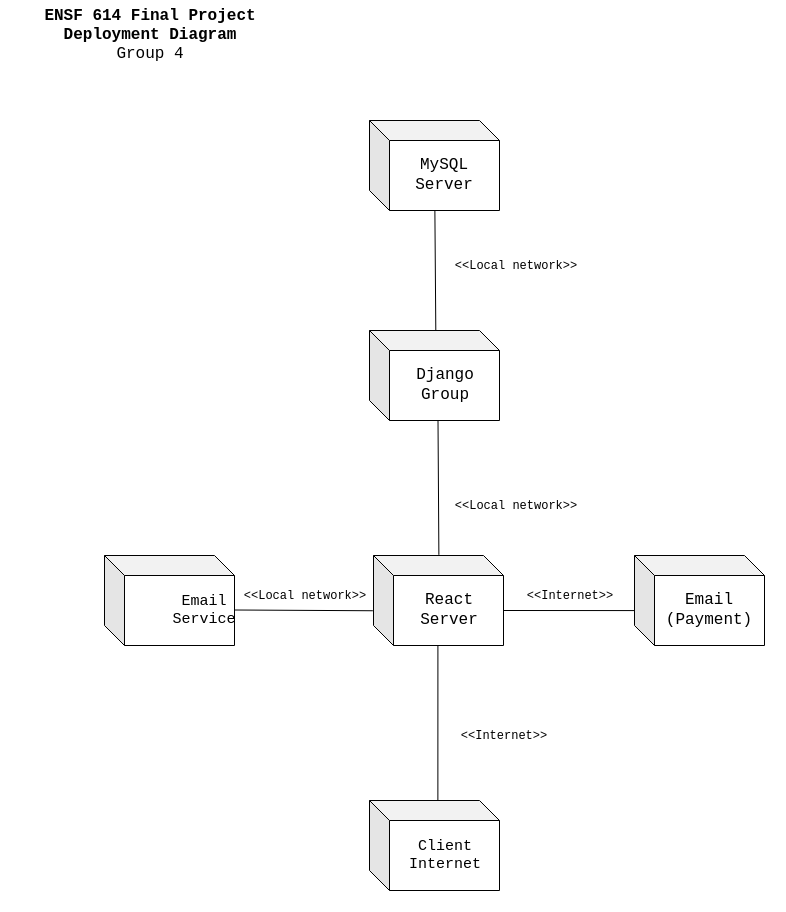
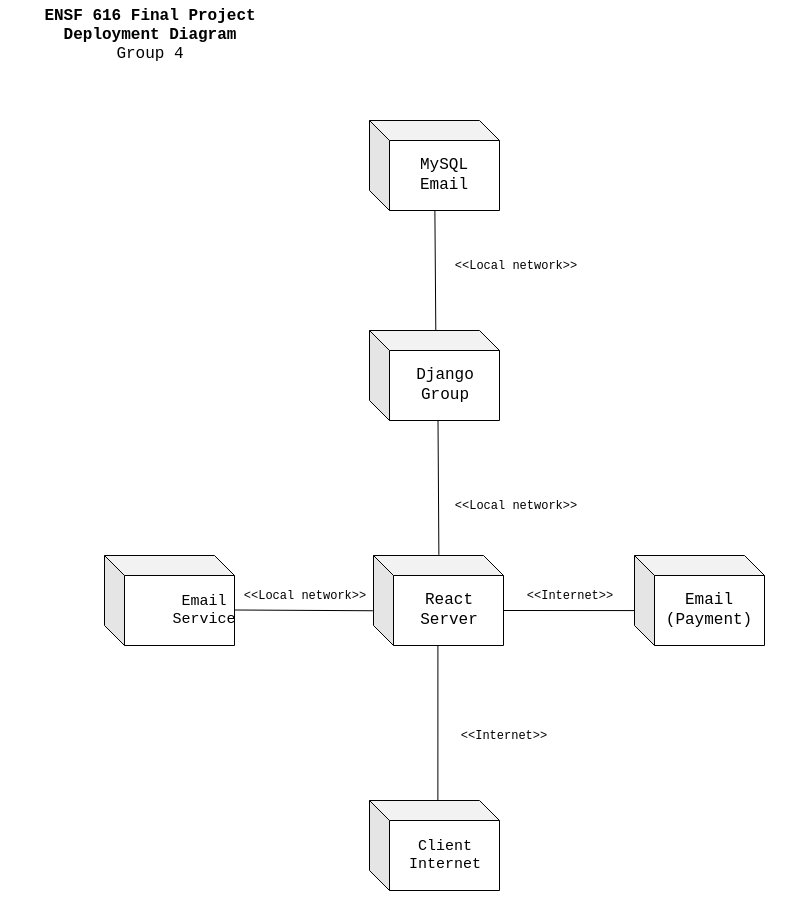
- <mxCell id="7" value="&lt;font style=&quot;font-size: 16px;&quot; face=&quot;Courier New&quot;&gt;&lt;b&gt;ENSF 614 Final Project&lt;br&gt;Deployment Diagram&lt;/b&gt;&lt;br&gt;Group 4&lt;/font&gt;" style="text;html=1;strokeColor=none;fillColor=none;align=center;verticalAlign=middle;whiteSpace=wrap;rounded=0;" parent="1" vertex="1"><mxGeometry y="20" width="260" height="30" as="geometry" x="20" /></mxCell>
+ <mxCell id="7" value="&lt;font style=&quot;font-size: 16px;&quot; face=&quot;Courier New&quot;&gt;&lt;b&gt;ENSF 616 Final Project&lt;br&gt;Deployment Diagram&lt;/b&gt;&lt;br&gt;Group 4&lt;/font&gt;" style="text;html=1;strokeColor=none;fillColor=none;align=center;verticalAlign=middle;whiteSpace=wrap;rounded=0;" parent="1" vertex="1"><mxGeometry y="20" width="260" height="30" as="geometry" x="20" /></mxCell>
- <mxCell id="10" value="&lt;font face=&quot;Courier New&quot;&gt;&lt;span style=&quot;font-size: 16px;&quot;&gt;MySQL&lt;br&gt;Server&lt;br&gt;&lt;/span&gt;&lt;/font&gt;" style="text;html=1;strokeColor=none;fillColor=none;align=center;verticalAlign=middle;whiteSpace=wrap;rounded=0;" parent="1" vertex="1"><mxGeometry x="419" y="160" width="50" height="30" as="geometry" /></mxCell>
+ <mxCell id="10" value="&lt;font face=&quot;Courier New&quot;&gt;&lt;span style=&quot;font-size: 16px;&quot;&gt;MySQL&lt;br&gt;Email&lt;br&gt;&lt;/span&gt;&lt;/font&gt;" style="text;html=1;strokeColor=none;fillColor=none;align=center;verticalAlign=middle;whiteSpace=wrap;rounded=0;" parent="1" vertex="1"><mxGeometry x="419" y="160" width="50" height="30" as="geometry" /></mxCell>
